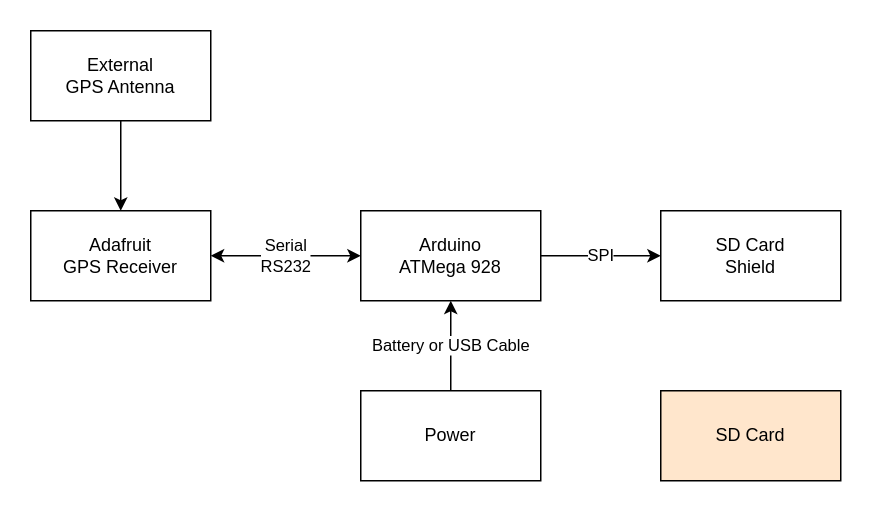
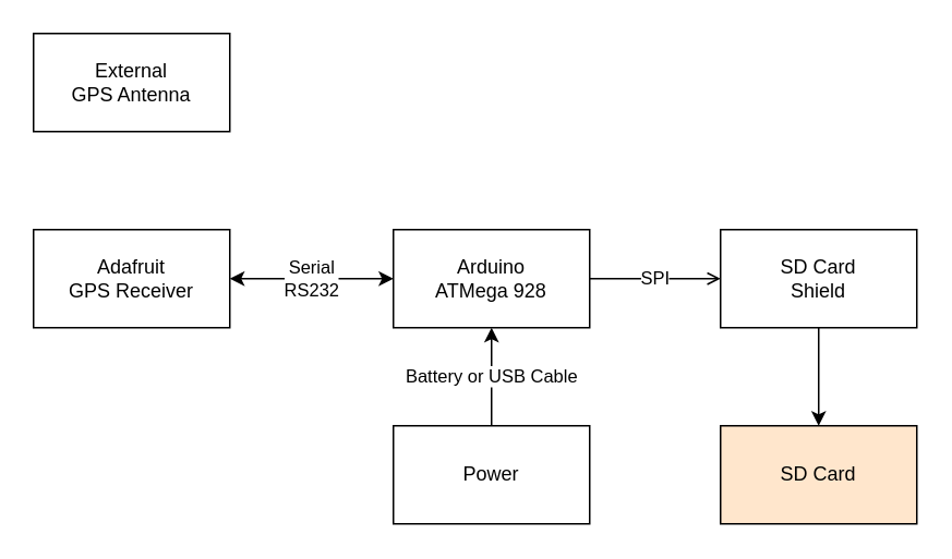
- <mxCell id="4" value="" style="edgeStyle=orthogonalEdgeStyle;rounded=0;orthogonalLoop=1;jettySize=auto;html=1;" edge="1" parent="1" source="5" target="3"><mxGeometry relative="1" as="geometry" /></mxCell>
- <mxCell id="6" value="SPI" style="edgeStyle=orthogonalEdgeStyle;rounded=0;orthogonalLoop=1;jettySize=auto;html=1;" edge="1" parent="1" source="7" target="11"><mxGeometry relative="1" as="geometry" /></mxCell>
+ <mxCell id="6" value="SPI" style="edgeStyle=orthogonalEdgeStyle;rounded=0;orthogonalLoop=1;jettySize=auto;html=1;endArrow=open;" edge="1" parent="1" source="7" target="11"><mxGeometry relative="1" as="geometry" /></mxCell>
+ <mxCell id="10" value="" style="edgeStyle=orthogonalEdgeStyle;rounded=0;orthogonalLoop=1;jettySize=auto;html=1;" edge="1" parent="1" source="11" target="12"><mxGeometry relative="1" as="geometry" /></mxCell>
